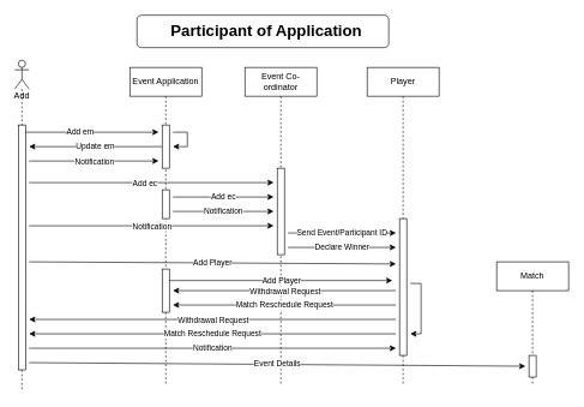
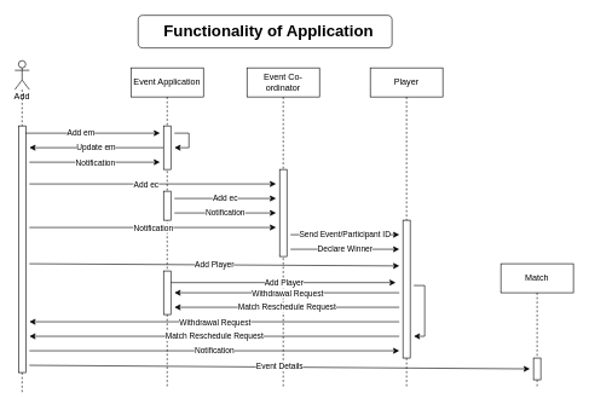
- <mxCell id="41" value="Participant of Application" style="text;html=1;strokeColor=none;fillColor=none;align=center;verticalAlign=middle;whiteSpace=wrap;rounded=0;fontSize=22;fontStyle=1" vertex="1" parent="1"><mxGeometry x="170" y="28" width="400" height="30" as="geometry" /></mxCell>
+ <mxCell id="41" value="Functionality of Application" style="text;html=1;strokeColor=none;fillColor=none;align=center;verticalAlign=middle;whiteSpace=wrap;rounded=0;fontSize=22;fontStyle=1" vertex="1" parent="1"><mxGeometry x="170" y="28" width="400" height="30" as="geometry" /></mxCell>
